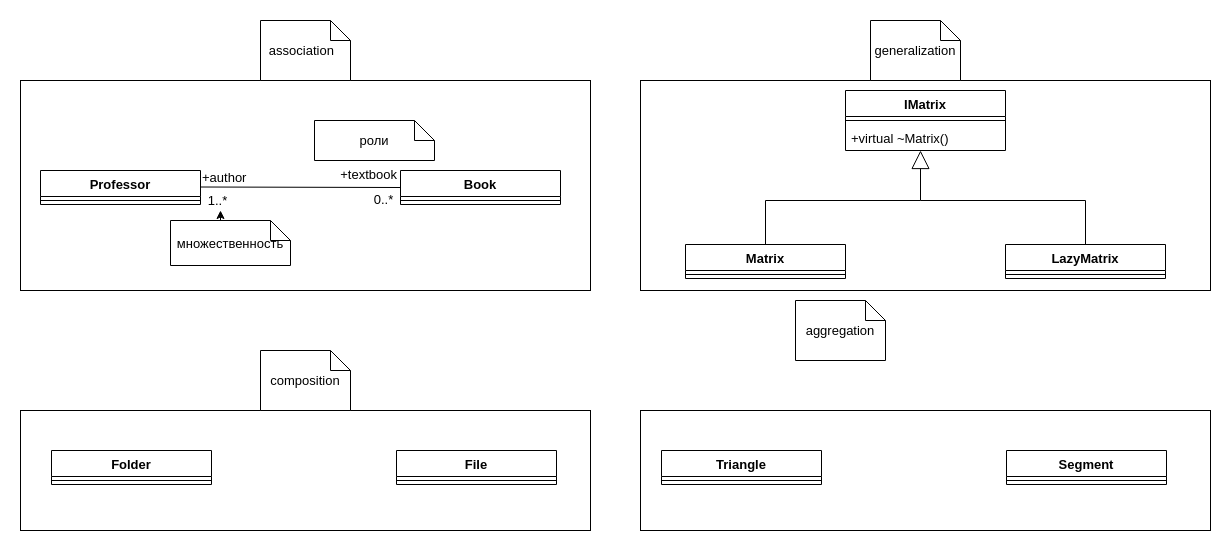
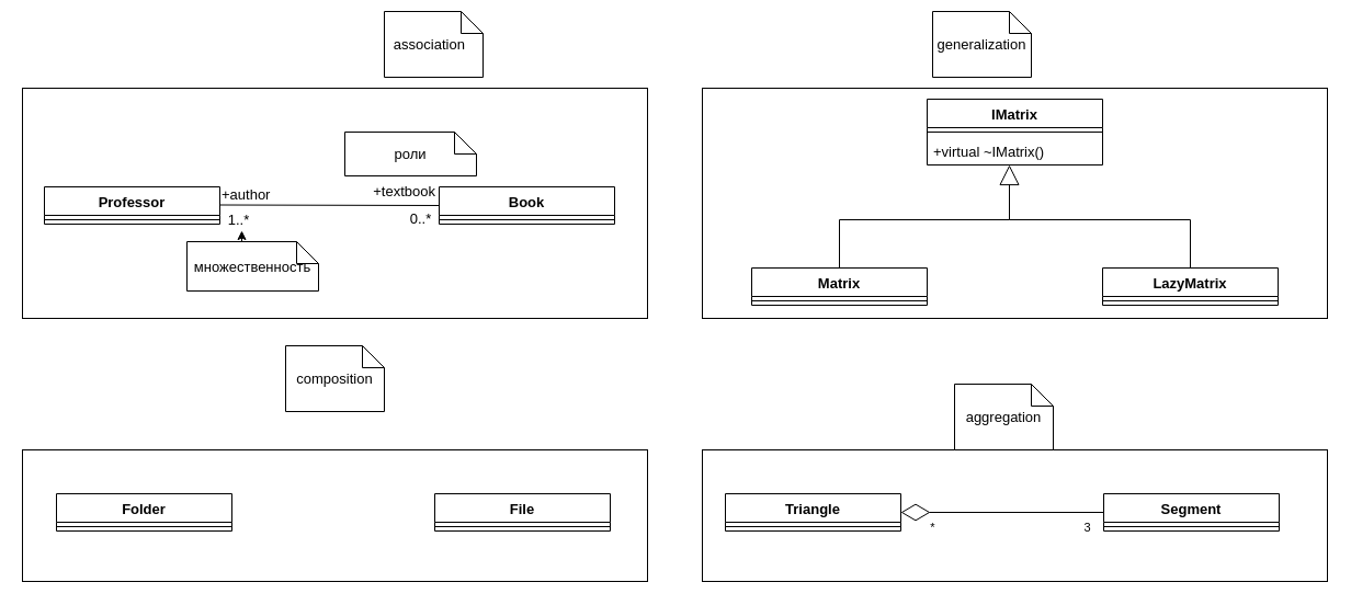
- <mxCell id="5" value="association&amp;nbsp;&amp;nbsp;" style="shape=note;size=20;whiteSpace=wrap;html=1;fontSize=13;" vertex="1" parent="1"><mxGeometry x="260" y="20" width="90" height="60" as="geometry" /></mxCell>
+ <mxCell id="5" value="association&amp;nbsp;&amp;nbsp;" style="shape=note;size=20;whiteSpace=wrap;html=1;fontSize=13;" vertex="1" parent="1"><mxGeometry x="350" y="10" width="90" height="60" as="geometry" /></mxCell>
- <mxCell id="19" value="generalization" style="shape=note;size=20;whiteSpace=wrap;html=1;fontSize=13;" vertex="1" parent="1"><mxGeometry x="870" y="20" width="90" height="60" as="geometry" /></mxCell>
+ <mxCell id="19" value="generalization" style="shape=note;size=20;whiteSpace=wrap;html=1;fontSize=13;" vertex="1" parent="1"><mxGeometry x="850" y="10" width="90" height="60" as="geometry" /></mxCell>
- <mxCell id="26" value="+virtual ~Matrix()" style="text;strokeColor=none;fillColor=none;align=left;verticalAlign=top;spacingLeft=4;spacingRight=4;overflow=hidden;rotatable=0;points=[[0,0.5],[1,0.5]];portConstraint=eastwest;whiteSpace=wrap;html=1;fontSize=13;" vertex="1" parent="24"><mxGeometry y="34" width="160" height="26" as="geometry" /></mxCell>
+ <mxCell id="26" value="+virtual ~IMatrix()" style="text;strokeColor=none;fillColor=none;align=left;verticalAlign=top;spacingLeft=4;spacingRight=4;overflow=hidden;rotatable=0;points=[[0,0.5],[1,0.5]];portConstraint=eastwest;whiteSpace=wrap;html=1;fontSize=13;" vertex="1" parent="24"><mxGeometry y="34" width="160" height="26" as="geometry" /></mxCell>
- <mxCell id="35" value="aggregation" style="shape=note;size=20;whiteSpace=wrap;html=1;fontSize=13;" vertex="1" parent="1"><mxGeometry x="795" y="300" width="90" height="60" as="geometry" /></mxCell>
+ <mxCell id="35" value="aggregation" style="shape=note;size=20;whiteSpace=wrap;html=1;fontSize=13;" vertex="1" parent="1"><mxGeometry x="870" y="350" width="90" height="60" as="geometry" /></mxCell>
- <mxCell id="29" value="composition" style="shape=note;size=20;whiteSpace=wrap;html=1;fontSize=13;" vertex="1" parent="1"><mxGeometry x="260" y="350" width="90" height="60" as="geometry" /></mxCell>
+ <mxCell id="29" value="composition" style="shape=note;size=20;whiteSpace=wrap;html=1;fontSize=13;" vertex="1" parent="1"><mxGeometry x="260" y="315" width="90" height="60" as="geometry" /></mxCell>
+ <mxCell id="40" value="" style="endArrow=diamondThin;endFill=0;endSize=24;html=1;rounded=0;entryX=1;entryY=0.5;entryDx=0;entryDy=0;exitX=0;exitY=0.5;exitDx=0;exitDy=0;" edge="1" parent="1" source="38" target="36"><mxGeometry width="160" relative="1" as="geometry"><mxPoint x="880" y="300" as="sourcePoint" /><mxPoint x="1040" y="300" as="targetPoint" /></mxGeometry></mxCell>
+ <mxCell id="41" value="*" style="edgeLabel;html=1;align=center;verticalAlign=middle;resizable=0;points=[];" vertex="1" connectable="0" parent="40"><mxGeometry x="0.697" y="-1" relative="1" as="geometry"><mxPoint y="14" as="offset" /></mxGeometry></mxCell>
+ <mxCell id="42" value="3" style="edgeLabel;html=1;align=center;verticalAlign=middle;resizable=0;points=[];" vertex="1" connectable="0" parent="40"><mxGeometry x="-0.773" y="2" relative="1" as="geometry"><mxPoint x="5" y="11" as="offset" /></mxGeometry></mxCell>
